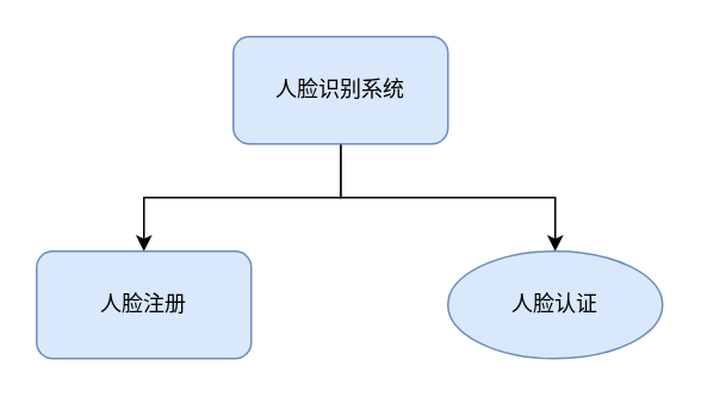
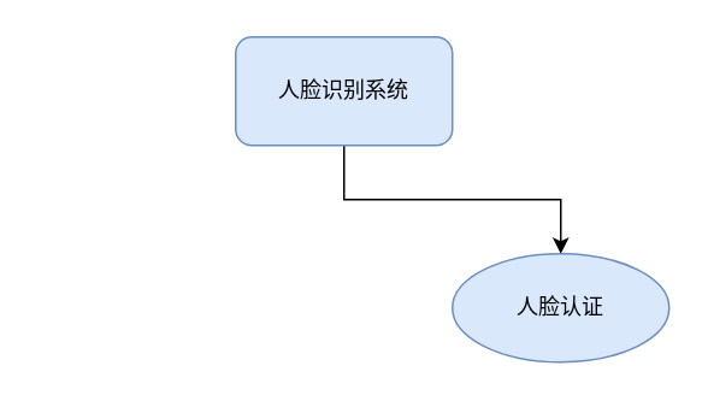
- <mxCell id="2" style="edgeStyle=orthogonalEdgeStyle;rounded=0;orthogonalLoop=1;jettySize=auto;html=1;" edge="1" parent="1" source="4" target="5"><mxGeometry relative="1" as="geometry" /></mxCell>
- <mxCell id="5" value="人脸注册" style="rounded=1;whiteSpace=wrap;html=1;fillColor=#dae8fc;strokeColor=#6c8ebf;shadow=0;glass=0;sketch=0;" vertex="1" parent="1"><mxGeometry x="20" y="140" width="120" height="60" as="geometry" /></mxCell>
